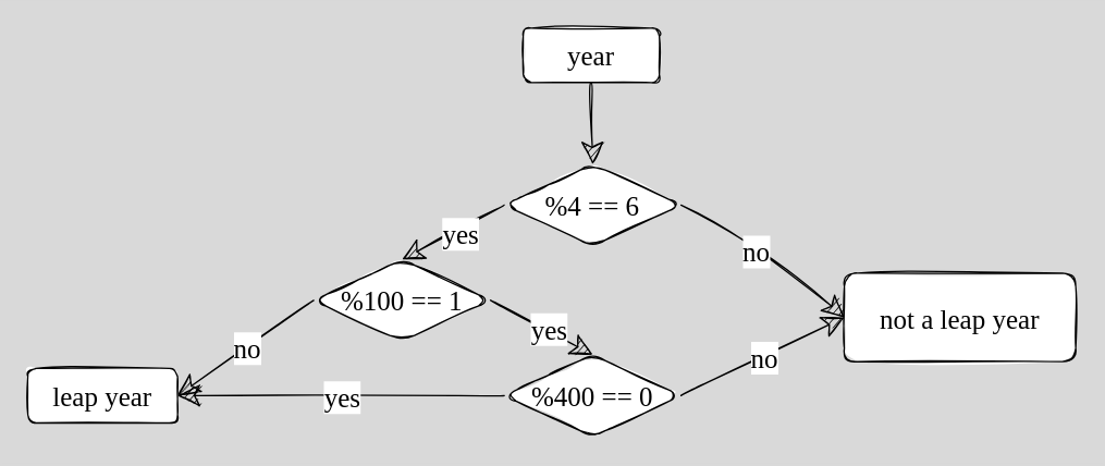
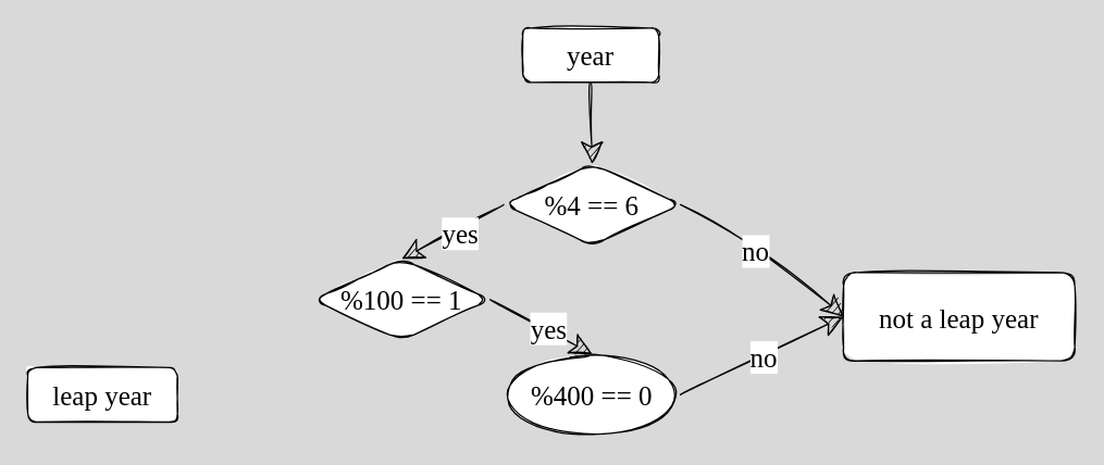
- <mxCell id="16" value="" style="endArrow=classic;html=1;rounded=1;sketch=1;hachureGap=4;fontFamily=Architects Daughter;fontSource=https%3A%2F%2Ffonts.googleapis.com%2Fcss%3Ffamily%3DArchitects%2BDaughter;fontSize=16;startSize=14;endSize=14;sourcePerimeterSpacing=8;targetPerimeterSpacing=8;curved=1;exitX=0;exitY=0.5;exitDx=0;exitDy=0;entryX=1;entryY=0.5;entryDx=0;entryDy=0;" edge="1" parent="1" source="4" target="18"><mxGeometry relative="1" as="geometry"><mxPoint x="390" y="240" as="sourcePoint" /><mxPoint x="190" y="260" as="targetPoint" /></mxGeometry></mxCell>
- <mxCell id="17" value="no" style="edgeLabel;resizable=0;html=1;align=center;verticalAlign=middle;rounded=1;sketch=1;hachureGap=4;fontFamily=Architects Daughter;fontSource=https%3A%2F%2Ffonts.googleapis.com%2Fcss%3Ffamily%3DArchitects%2BDaughter;fontSize=20;" connectable="0" vertex="1" parent="16"><mxGeometry relative="1" as="geometry" /></mxCell>
- <mxCell id="19" value="" style="endArrow=classic;html=1;rounded=1;sketch=1;hachureGap=4;fontFamily=Architects Daughter;fontSource=https%3A%2F%2Ffonts.googleapis.com%2Fcss%3Ffamily%3DArchitects%2BDaughter;fontSize=16;startSize=14;endSize=14;sourcePerimeterSpacing=8;targetPerimeterSpacing=8;curved=1;exitX=0;exitY=0.5;exitDx=0;exitDy=0;entryX=1;entryY=0.5;entryDx=0;entryDy=0;" edge="1" parent="1" source="5" target="18"><mxGeometry relative="1" as="geometry"><mxPoint x="300" y="230" as="sourcePoint" /><mxPoint x="140" y="290" as="targetPoint" /></mxGeometry></mxCell>
- <mxCell id="20" value="yes" style="edgeLabel;resizable=0;html=1;align=center;verticalAlign=middle;rounded=1;sketch=1;hachureGap=4;fontFamily=Architects Daughter;fontSource=https%3A%2F%2Ffonts.googleapis.com%2Fcss%3Ffamily%3DArchitects%2BDaughter;fontSize=20;" connectable="0" vertex="1" parent="19"><mxGeometry relative="1" as="geometry" /></mxCell>
- <mxCell id="5" value="%400 == 0" style="rhombus;whiteSpace=wrap;html=1;rounded=1;sketch=1;hachureGap=4;fontFamily=Architects Daughter;fontSource=https%3A%2F%2Ffonts.googleapis.com%2Fcss%3Ffamily%3DArchitects%2BDaughter;fontSize=20;" vertex="1" parent="1"><mxGeometry x="370" y="260" width="130" height="60" as="geometry" /></mxCell>
+ <mxCell id="5" value="%400 == 0" style="ellipse;whiteSpace=wrap;html=1;sketch=1;hachureGap=4;fontFamily=Architects Daughter;fontSource=https%3A%2F%2Ffonts.googleapis.com%2Fcss%3Ffamily%3DArchitects%2BDaughter;fontSize=20;" vertex="1" parent="1"><mxGeometry x="370" y="260" width="130" height="60" as="geometry" /></mxCell>
